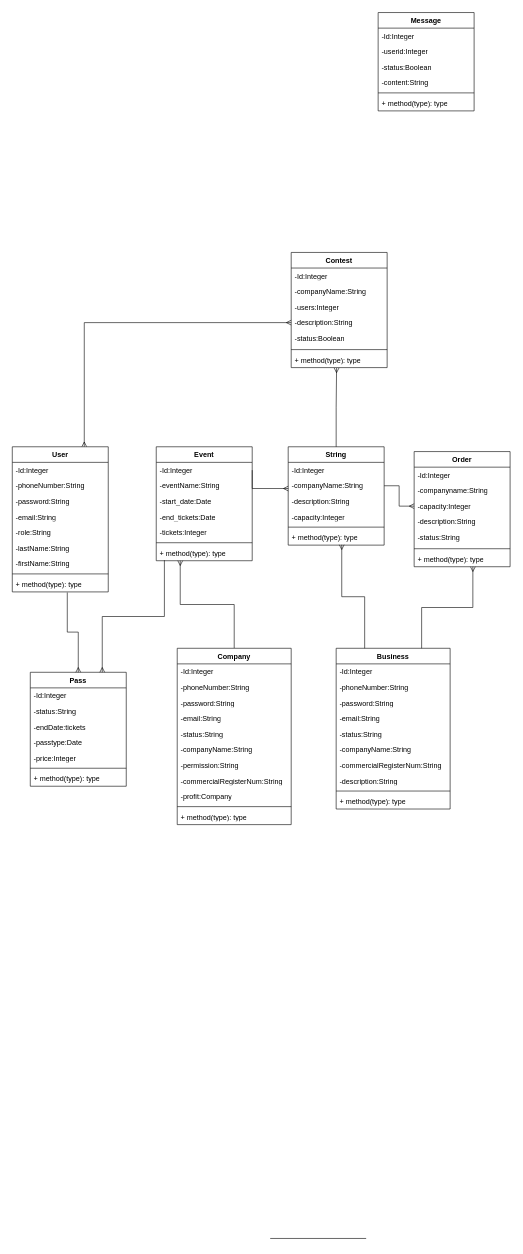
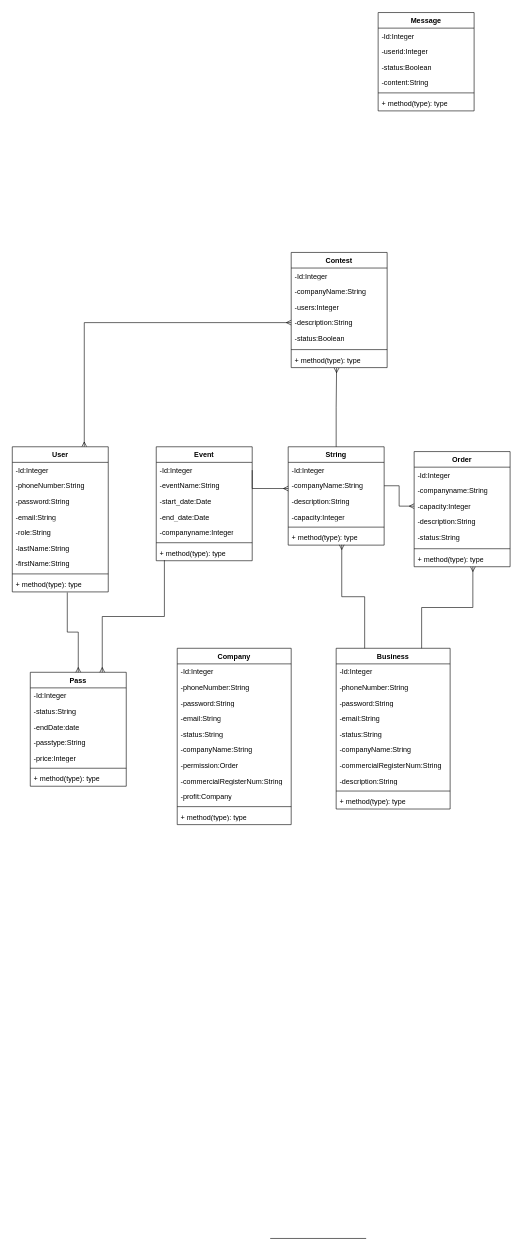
- <mxCell id="17" value="-end_tickets:Date" style="text;strokeColor=none;fillColor=none;align=left;verticalAlign=top;spacingLeft=4;spacingRight=4;overflow=hidden;rotatable=0;points=[[0,0.5],[1,0.5]];portConstraint=eastwest;whiteSpace=wrap;html=1;" parent="13" vertex="1"><mxGeometry y="104" width="160" height="26" as="geometry" /></mxCell>
+ <mxCell id="17" value="-end_date:Date" style="text;strokeColor=none;fillColor=none;align=left;verticalAlign=top;spacingLeft=4;spacingRight=4;overflow=hidden;rotatable=0;points=[[0,0.5],[1,0.5]];portConstraint=eastwest;whiteSpace=wrap;html=1;" parent="13" vertex="1"><mxGeometry y="104" width="160" height="26" as="geometry" /></mxCell>
- <mxCell id="18" value="-tickets:Integer" style="text;strokeColor=none;fillColor=none;align=left;verticalAlign=top;spacingLeft=4;spacingRight=4;overflow=hidden;rotatable=0;points=[[0,0.5],[1,0.5]];portConstraint=eastwest;whiteSpace=wrap;html=1;" parent="13" vertex="1"><mxGeometry y="130" width="160" height="26" as="geometry" /></mxCell>
+ <mxCell id="18" value="-companyname:Integer" style="text;strokeColor=none;fillColor=none;align=left;verticalAlign=top;spacingLeft=4;spacingRight=4;overflow=hidden;rotatable=0;points=[[0,0.5],[1,0.5]];portConstraint=eastwest;whiteSpace=wrap;html=1;" parent="13" vertex="1"><mxGeometry y="130" width="160" height="26" as="geometry" /></mxCell>
- <mxCell id="60" style="edgeStyle=orthogonalEdgeStyle;rounded=0;orthogonalLoop=1;jettySize=auto;html=1;exitX=0.5;exitY=0;exitDx=0;exitDy=0;entryX=0.25;entryY=1;entryDx=0;entryDy=0;endArrow=ERmany;endFill=0;" parent="1" source="61" target="13" edge="1"><mxGeometry relative="1" as="geometry"><mxPoint x="290" y="1020" as="targetPoint" /></mxGeometry></mxCell>
- <mxCell id="39" value="-endDate:tickets" style="text;strokeColor=none;fillColor=none;align=left;verticalAlign=top;spacingLeft=4;spacingRight=4;overflow=hidden;rotatable=0;points=[[0,0.5],[1,0.5]];portConstraint=eastwest;whiteSpace=wrap;html=1;" parent="36" vertex="1"><mxGeometry y="78" width="160" height="26" as="geometry" /></mxCell>
+ <mxCell id="39" value="-endDate:date" style="text;strokeColor=none;fillColor=none;align=left;verticalAlign=top;spacingLeft=4;spacingRight=4;overflow=hidden;rotatable=0;points=[[0,0.5],[1,0.5]];portConstraint=eastwest;whiteSpace=wrap;html=1;" parent="36" vertex="1"><mxGeometry y="78" width="160" height="26" as="geometry" /></mxCell>
- <mxCell id="40" value="-passtype:Date" style="text;strokeColor=none;fillColor=none;align=left;verticalAlign=top;spacingLeft=4;spacingRight=4;overflow=hidden;rotatable=0;points=[[0,0.5],[1,0.5]];portConstraint=eastwest;whiteSpace=wrap;html=1;" parent="36" vertex="1"><mxGeometry y="104" width="160" height="26" as="geometry" /></mxCell>
+ <mxCell id="40" value="-passtype:String" style="text;strokeColor=none;fillColor=none;align=left;verticalAlign=top;spacingLeft=4;spacingRight=4;overflow=hidden;rotatable=0;points=[[0,0.5],[1,0.5]];portConstraint=eastwest;whiteSpace=wrap;html=1;" parent="36" vertex="1"><mxGeometry y="104" width="160" height="26" as="geometry" /></mxCell>
- <mxCell id="68" value="-permission:String" style="text;strokeColor=none;fillColor=none;align=left;verticalAlign=top;spacingLeft=4;spacingRight=4;overflow=hidden;rotatable=0;points=[[0,0.5],[1,0.5]];portConstraint=eastwest;whiteSpace=wrap;html=1;" parent="61" vertex="1"><mxGeometry y="182" width="190" height="26" as="geometry" /></mxCell>
+ <mxCell id="68" value="-permission:Order" style="text;strokeColor=none;fillColor=none;align=left;verticalAlign=top;spacingLeft=4;spacingRight=4;overflow=hidden;rotatable=0;points=[[0,0.5],[1,0.5]];portConstraint=eastwest;whiteSpace=wrap;html=1;" parent="61" vertex="1"><mxGeometry y="182" width="190" height="26" as="geometry" /></mxCell>
